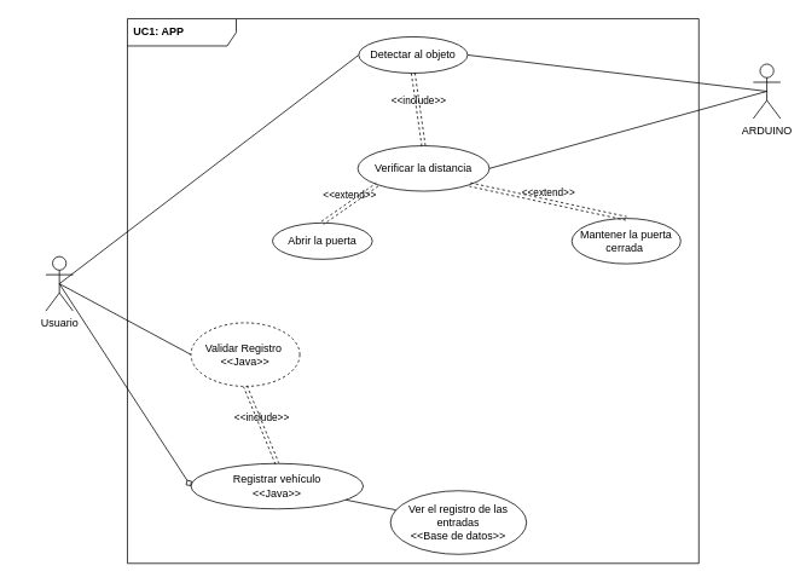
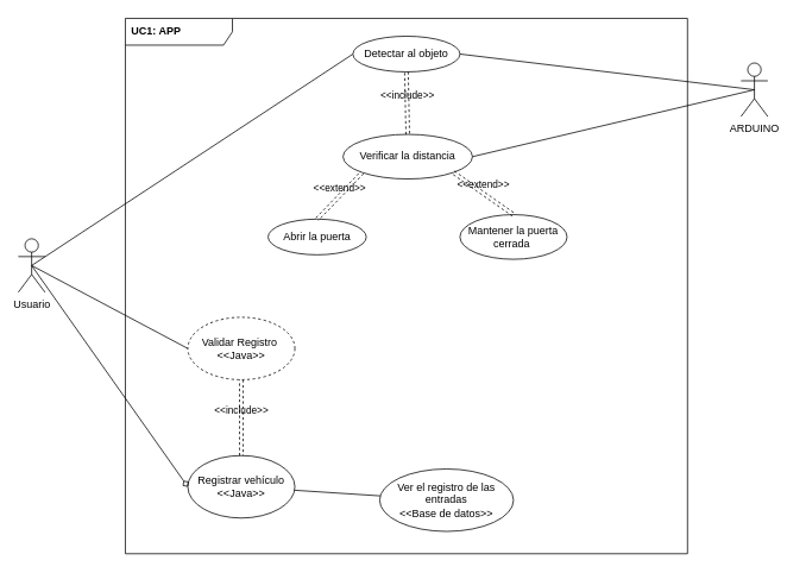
- <mxCell id="7" value="&lt;span style=&quot;&quot;&gt;Verificar la distancia&lt;/span&gt;" style="ellipse;whiteSpace=wrap;html=1;" parent="1" vertex="1"><mxGeometry x="394" y="160" width="145" height="50" as="geometry" /></mxCell>
+ <mxCell id="7" value="&lt;span style=&quot;&quot;&gt;Verificar la distancia&lt;/span&gt;" style="ellipse;whiteSpace=wrap;html=1;" parent="1" vertex="1"><mxGeometry x="384" y="150" width="145" height="50" as="geometry" /></mxCell>
- <mxCell id="11" value="&lt;span style=&quot;&quot;&gt;Mantener la puerta cerrada&amp;nbsp;&lt;/span&gt;" style="ellipse;whiteSpace=wrap;html=1;" parent="1" vertex="1"><mxGeometry x="630" y="240" width="120" height="50" as="geometry" /></mxCell>
+ <mxCell id="11" value="&lt;span style=&quot;&quot;&gt;Mantener la puerta cerrada&amp;nbsp;&lt;/span&gt;" style="ellipse;whiteSpace=wrap;html=1;" parent="1" vertex="1"><mxGeometry x="515" y="240" width="120" height="50" as="geometry" /></mxCell>
- <mxCell id="2" value="Usuario" style="shape=umlActor;verticalLabelPosition=bottom;verticalAlign=top;html=1;" parent="1" vertex="1"><mxGeometry x="50" y="282" width="30" height="60" as="geometry" /></mxCell>
+ <mxCell id="2" value="Usuario" style="shape=umlActor;verticalLabelPosition=bottom;verticalAlign=top;html=1;" parent="1" vertex="1"><mxGeometry x="20" y="267" width="30" height="60" as="geometry" /></mxCell>
- <mxCell id="12" value="&lt;span style=&quot;&quot;&gt;Registrar vehículo&lt;br&gt;&amp;lt;&amp;lt;Java&amp;gt;&amp;gt;&lt;br&gt;&lt;/span&gt;" style="ellipse;whiteSpace=wrap;html=1;" parent="1" vertex="1"><mxGeometry x="210" y="510" width="190" height="50" as="geometry" /></mxCell>
+ <mxCell id="12" value="&lt;span style=&quot;&quot;&gt;Registrar vehículo&lt;br&gt;&amp;lt;&amp;lt;Java&amp;gt;&amp;gt;&lt;br&gt;&lt;/span&gt;" style="ellipse;whiteSpace=wrap;html=1;" parent="1" vertex="1"><mxGeometry x="210" y="510" width="120" height="70" as="geometry" /></mxCell>
- <mxCell id="14" value="Ver el registro de las entradas&lt;br&gt;&amp;lt;&amp;lt;Base de datos&amp;gt;&amp;gt;" style="ellipse;whiteSpace=wrap;html=1;" parent="1" vertex="1"><mxGeometry x="430" y="540" width="150" height="70" as="geometry" /></mxCell>
+ <mxCell id="14" value="Ver el registro de las entradas&lt;br&gt;&amp;lt;&amp;lt;Base de datos&amp;gt;&amp;gt;" style="ellipse;whiteSpace=wrap;html=1;" parent="1" vertex="1"><mxGeometry x="425" y="525" width="150" height="70" as="geometry" /></mxCell>
